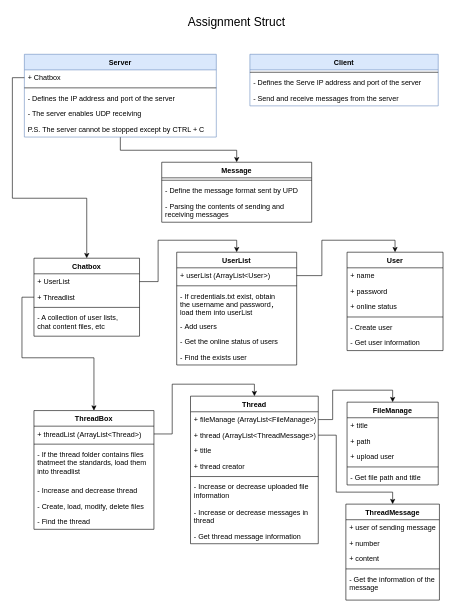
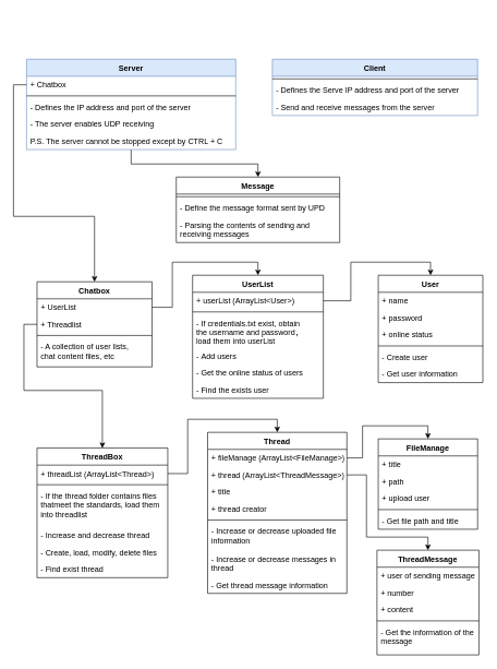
- <mxCell id="71" value="&lt;font style=&quot;font-size: 20px&quot;&gt;Assignment Struct&lt;/font&gt;" style="text;html=1;strokeColor=none;fillColor=none;align=center;verticalAlign=middle;whiteSpace=wrap;rounded=0;" vertex="1" parent="1"><mxGeometry x="294" y="20" width="200" height="30" as="geometry" /></mxCell>
- <mxCell id="27" value="- Find the thread" style="text;strokeColor=none;fillColor=none;align=left;verticalAlign=top;spacingLeft=4;spacingRight=4;overflow=hidden;rotatable=0;points=[[0,0.5],[1,0.5]];portConstraint=eastwest;" parent="21" vertex="1"><mxGeometry y="172" width="200" height="26" as="geometry" /></mxCell>
+ <mxCell id="27" value="- Find exist thread" style="text;strokeColor=none;fillColor=none;align=left;verticalAlign=top;spacingLeft=4;spacingRight=4;overflow=hidden;rotatable=0;points=[[0,0.5],[1,0.5]];portConstraint=eastwest;" parent="21" vertex="1"><mxGeometry y="172" width="200" height="26" as="geometry" /></mxCell>
